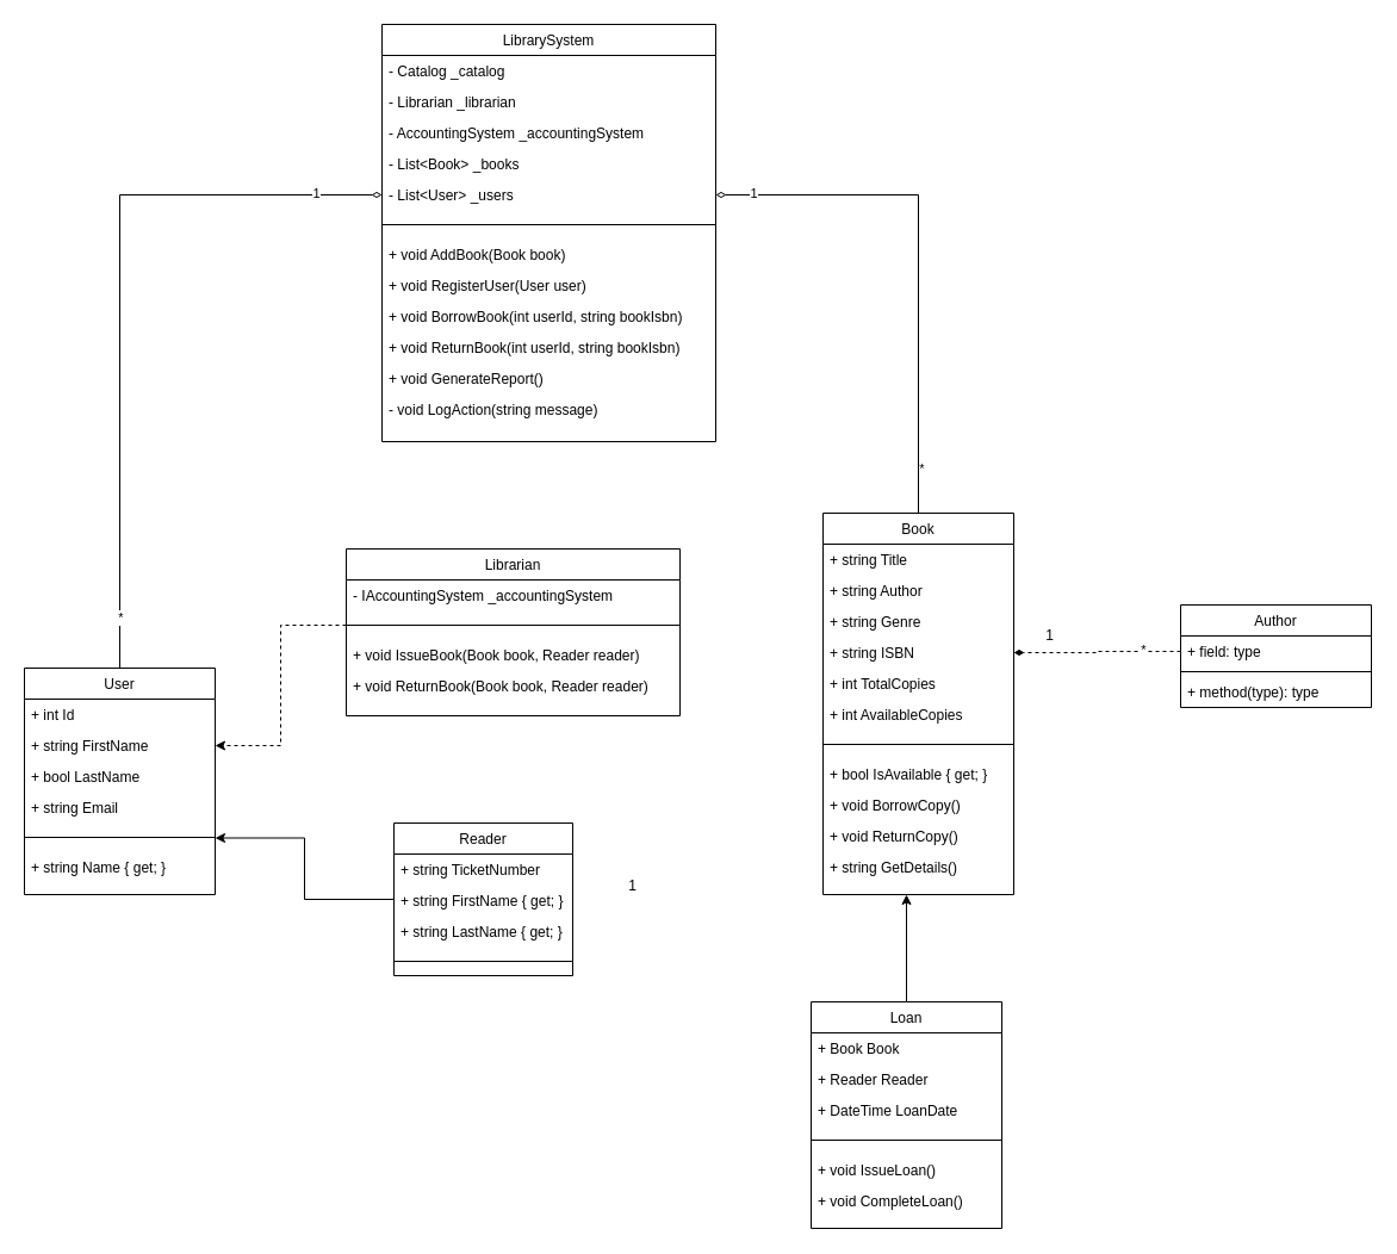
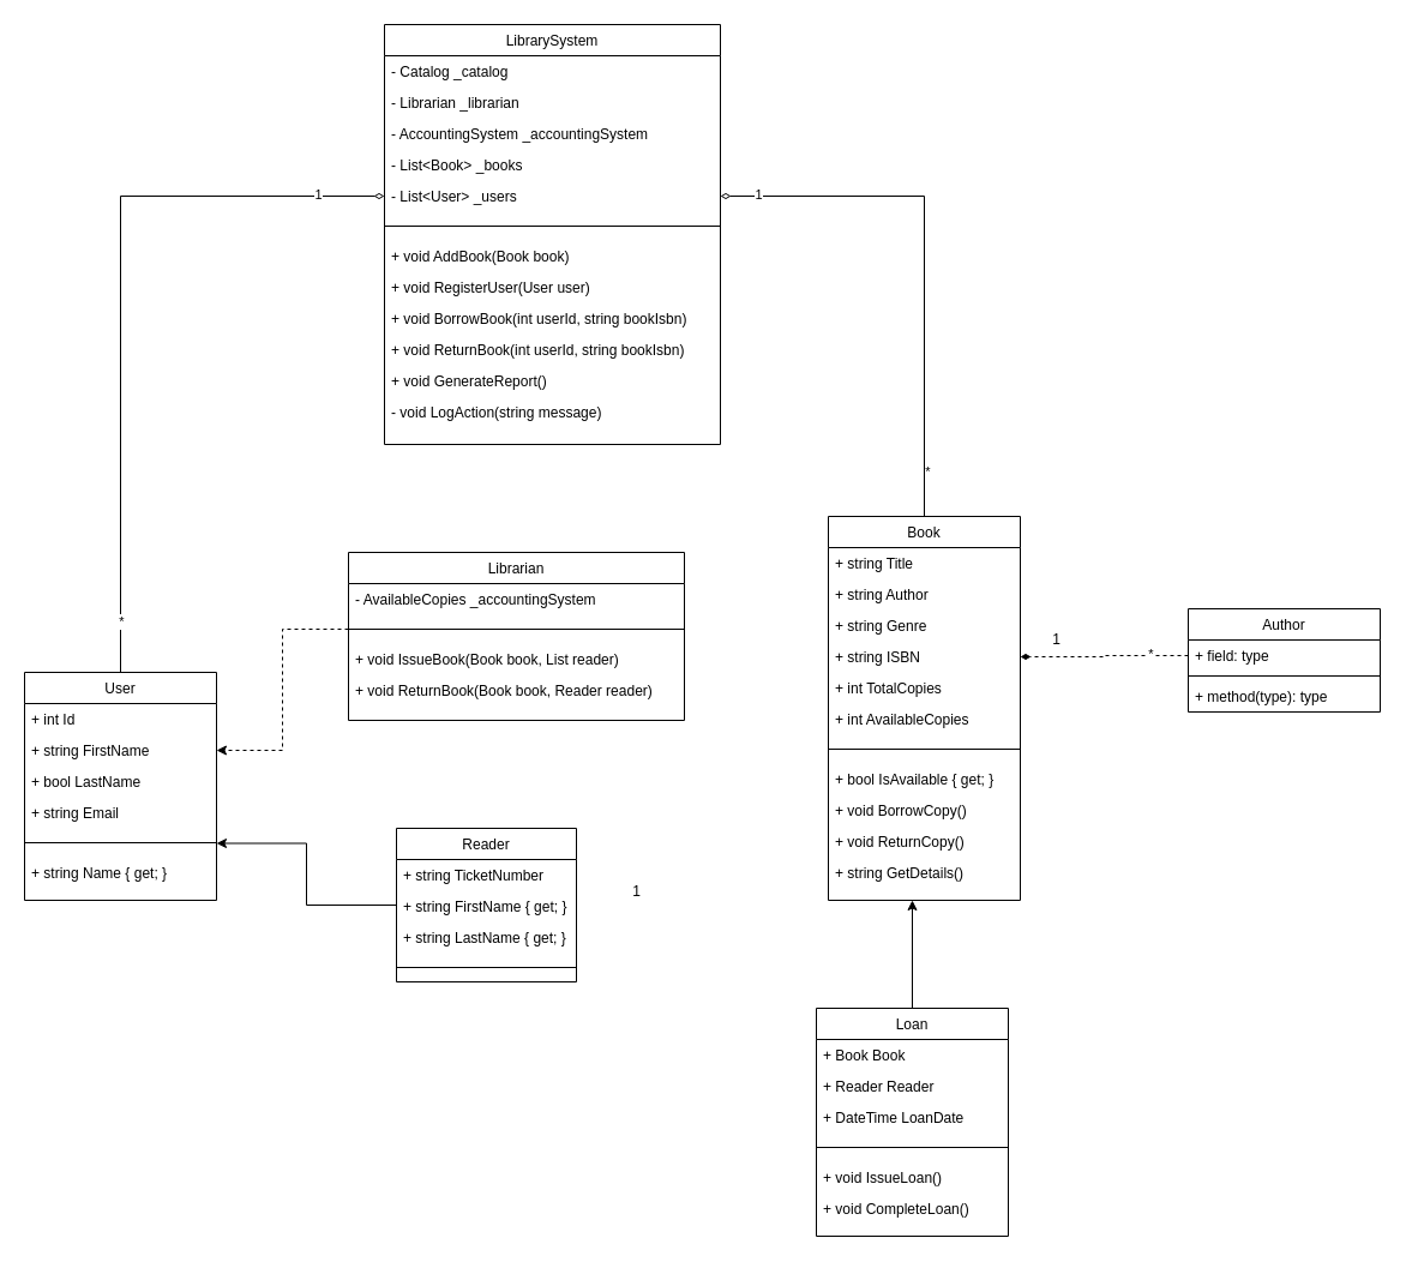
- <mxCell id="47" value="- IAccountingSystem _accountingSystem" style="text;align=left;verticalAlign=top;spacingLeft=4;spacingRight=4;overflow=hidden;rotatable=0;points=[[0,0.5],[1,0.5]];portConstraint=eastwest;" parent="46" vertex="1"><mxGeometry y="26" width="280" height="26" as="geometry" /></mxCell>
+ <mxCell id="47" value="- AvailableCopies _accountingSystem" style="text;align=left;verticalAlign=top;spacingLeft=4;spacingRight=4;overflow=hidden;rotatable=0;points=[[0,0.5],[1,0.5]];portConstraint=eastwest;" parent="46" vertex="1"><mxGeometry y="26" width="280" height="26" as="geometry" /></mxCell>
- <mxCell id="49" value="+ void IssueBook(Book book, Reader reader)" style="text;align=left;verticalAlign=top;spacingLeft=4;spacingRight=4;overflow=hidden;rotatable=0;points=[[0,0.5],[1,0.5]];portConstraint=eastwest;" parent="46" vertex="1"><mxGeometry y="76" width="280" height="26" as="geometry" /></mxCell>
+ <mxCell id="49" value="+ void IssueBook(Book book, List reader)" style="text;align=left;verticalAlign=top;spacingLeft=4;spacingRight=4;overflow=hidden;rotatable=0;points=[[0,0.5],[1,0.5]];portConstraint=eastwest;" parent="46" vertex="1"><mxGeometry y="76" width="280" height="26" as="geometry" /></mxCell>
